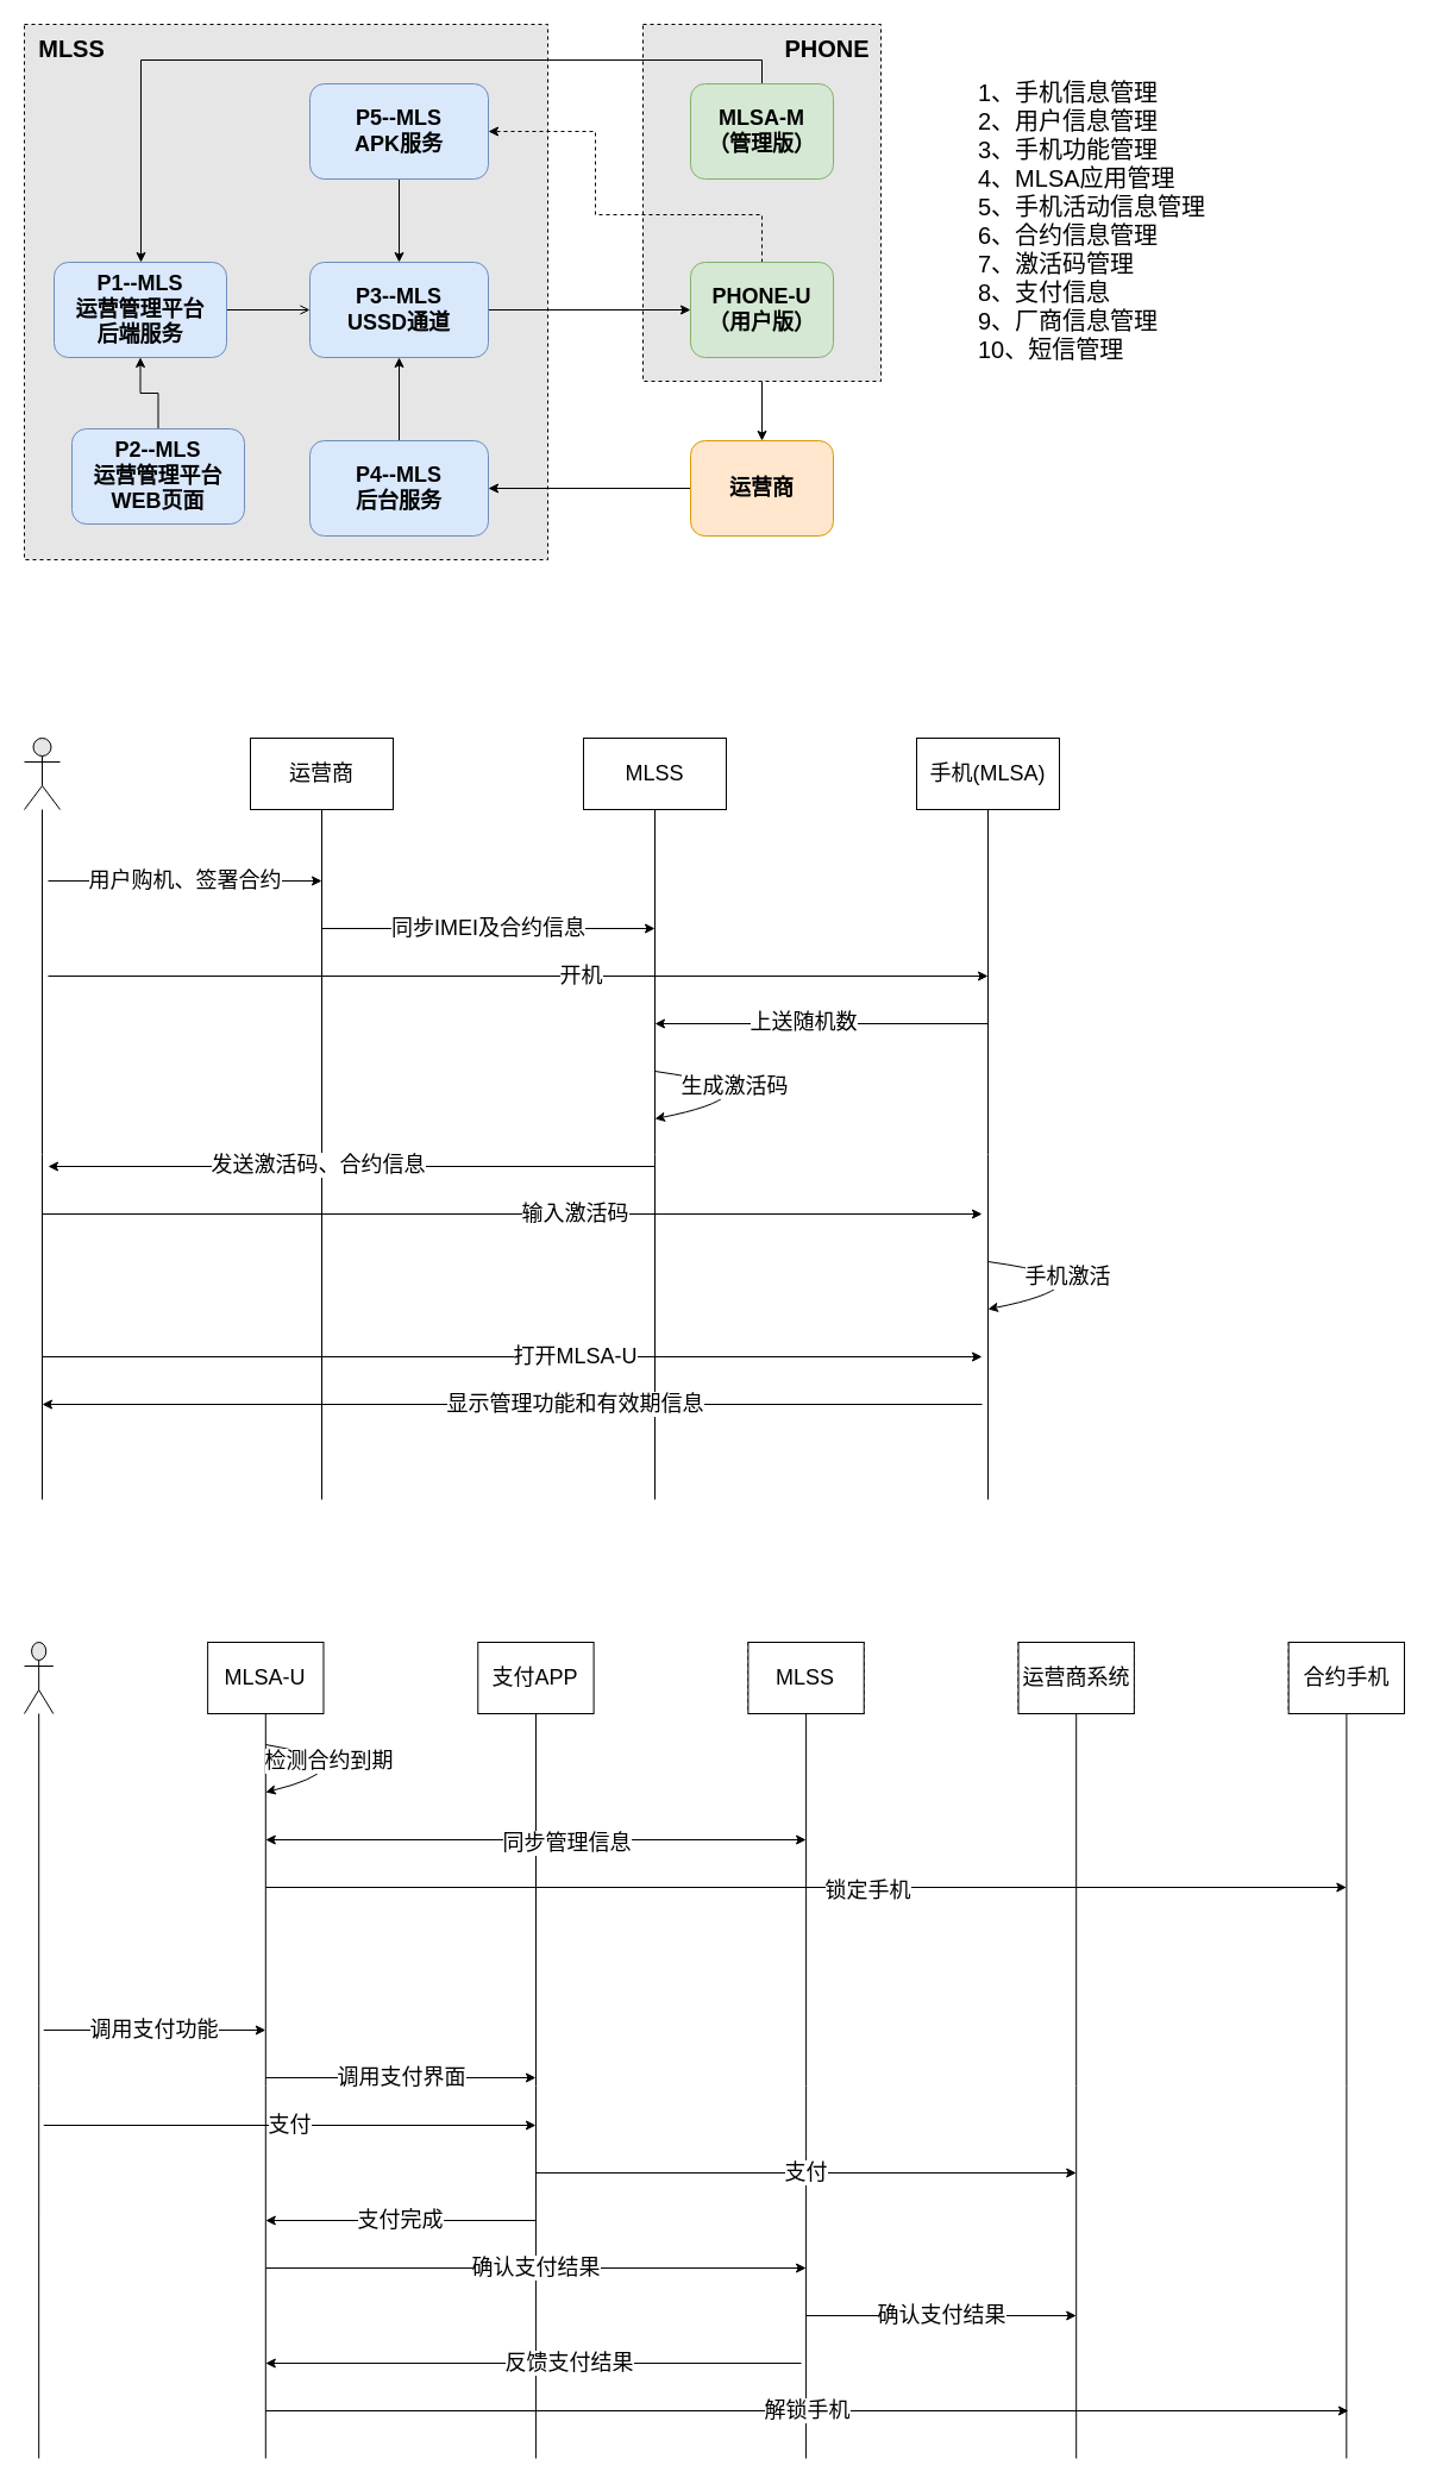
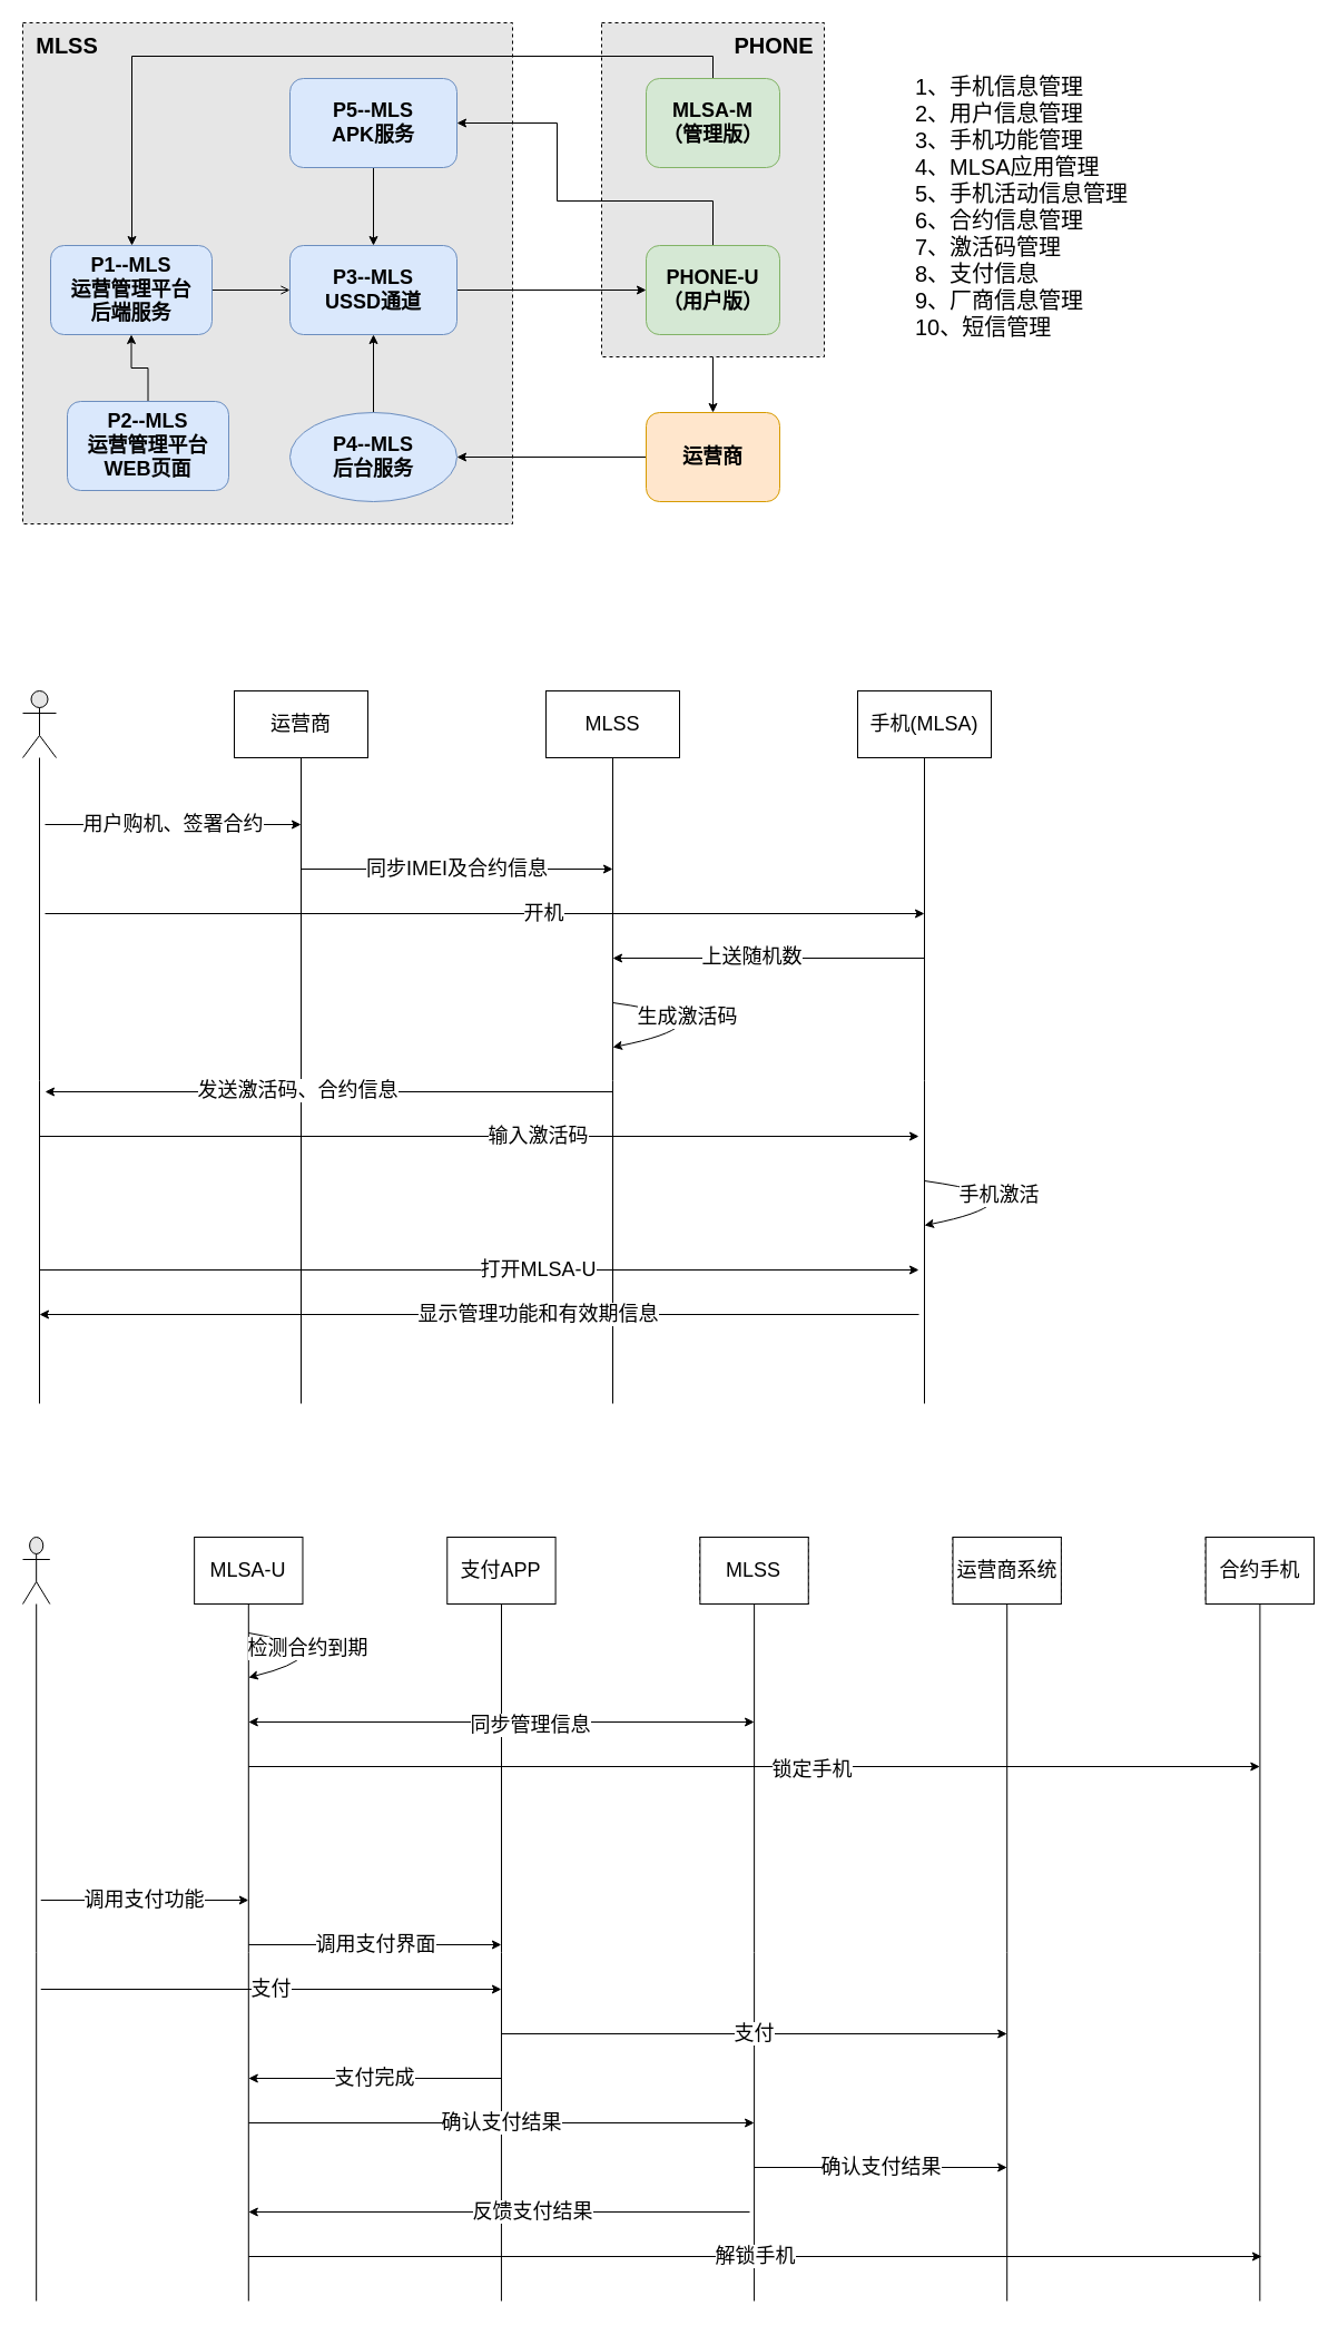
- <mxCell id="13" style="edgeStyle=orthogonalEdgeStyle;rounded=0;orthogonalLoop=1;jettySize=auto;html=1;exitX=0.5;exitY=0;exitDx=0;exitDy=0;entryX=1;entryY=0.5;entryDx=0;entryDy=0;dashed=1;" parent="1" source="14" target="16" edge="1"><mxGeometry relative="1" as="geometry"><Array as="points"><mxPoint x="640" y="180" /><mxPoint x="500" y="180" /><mxPoint x="500" y="110" /></Array></mxGeometry></mxCell>
+ <mxCell id="13" style="edgeStyle=orthogonalEdgeStyle;rounded=0;orthogonalLoop=1;jettySize=auto;html=1;exitX=0.5;exitY=0;exitDx=0;exitDy=0;entryX=1;entryY=0.5;entryDx=0;entryDy=0;" parent="1" source="14" target="16" edge="1"><mxGeometry relative="1" as="geometry"><Array as="points"><mxPoint x="640" y="180" /><mxPoint x="500" y="180" /><mxPoint x="500" y="110" /></Array></mxGeometry></mxCell>
- <mxCell id="10" value="P4--MLS&lt;br style=&quot;font-size: 18px;&quot;&gt;后台服务" style="rounded=1;whiteSpace=wrap;html=1;fillColor=#dae8fc;strokeColor=#6c8ebf;fontSize=18;fontStyle=1" parent="1" vertex="1"><mxGeometry x="260" y="370" width="150" height="80" as="geometry" /></mxCell>
+ <mxCell id="10" value="P4--MLS&lt;br style=&quot;font-size: 18px;&quot;&gt;后台服务" style="ellipse;whiteSpace=wrap;html=1;fillColor=#dae8fc;strokeColor=#6c8ebf;fontSize=18;fontStyle=1;" parent="1" vertex="1"><mxGeometry x="260" y="370" width="150" height="80" as="geometry" /></mxCell>
